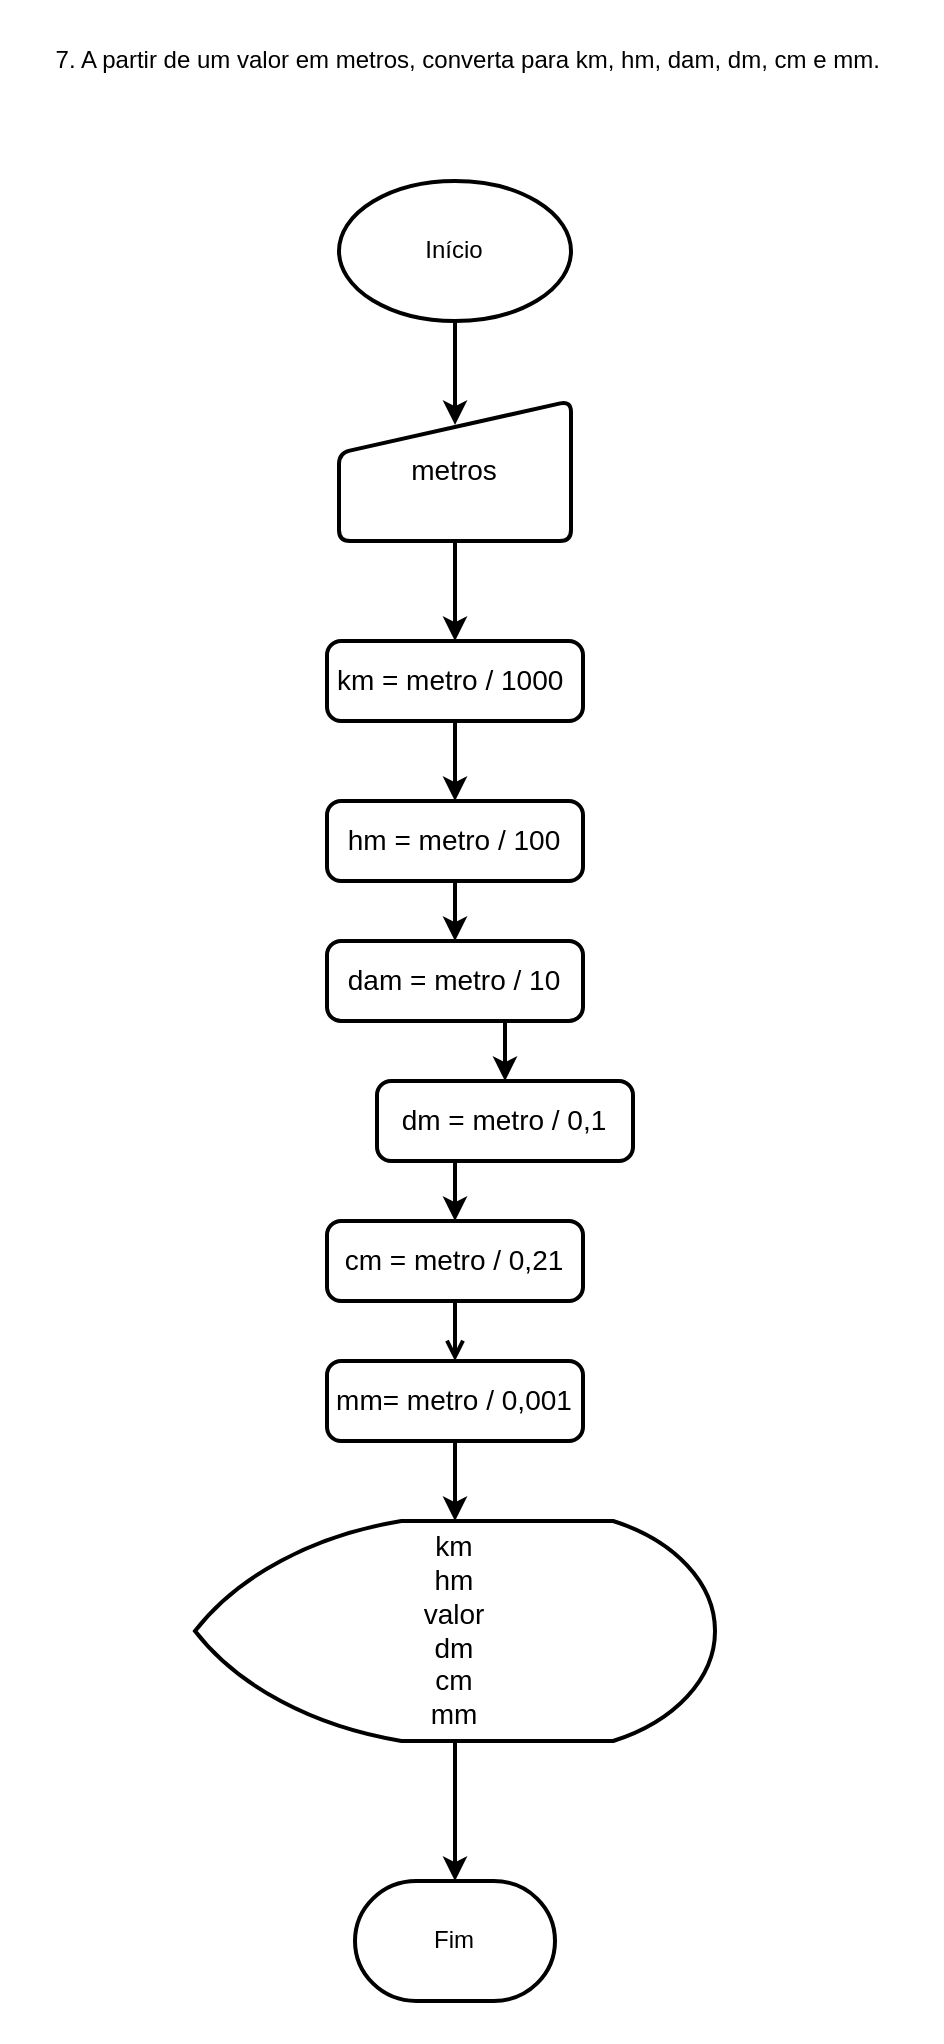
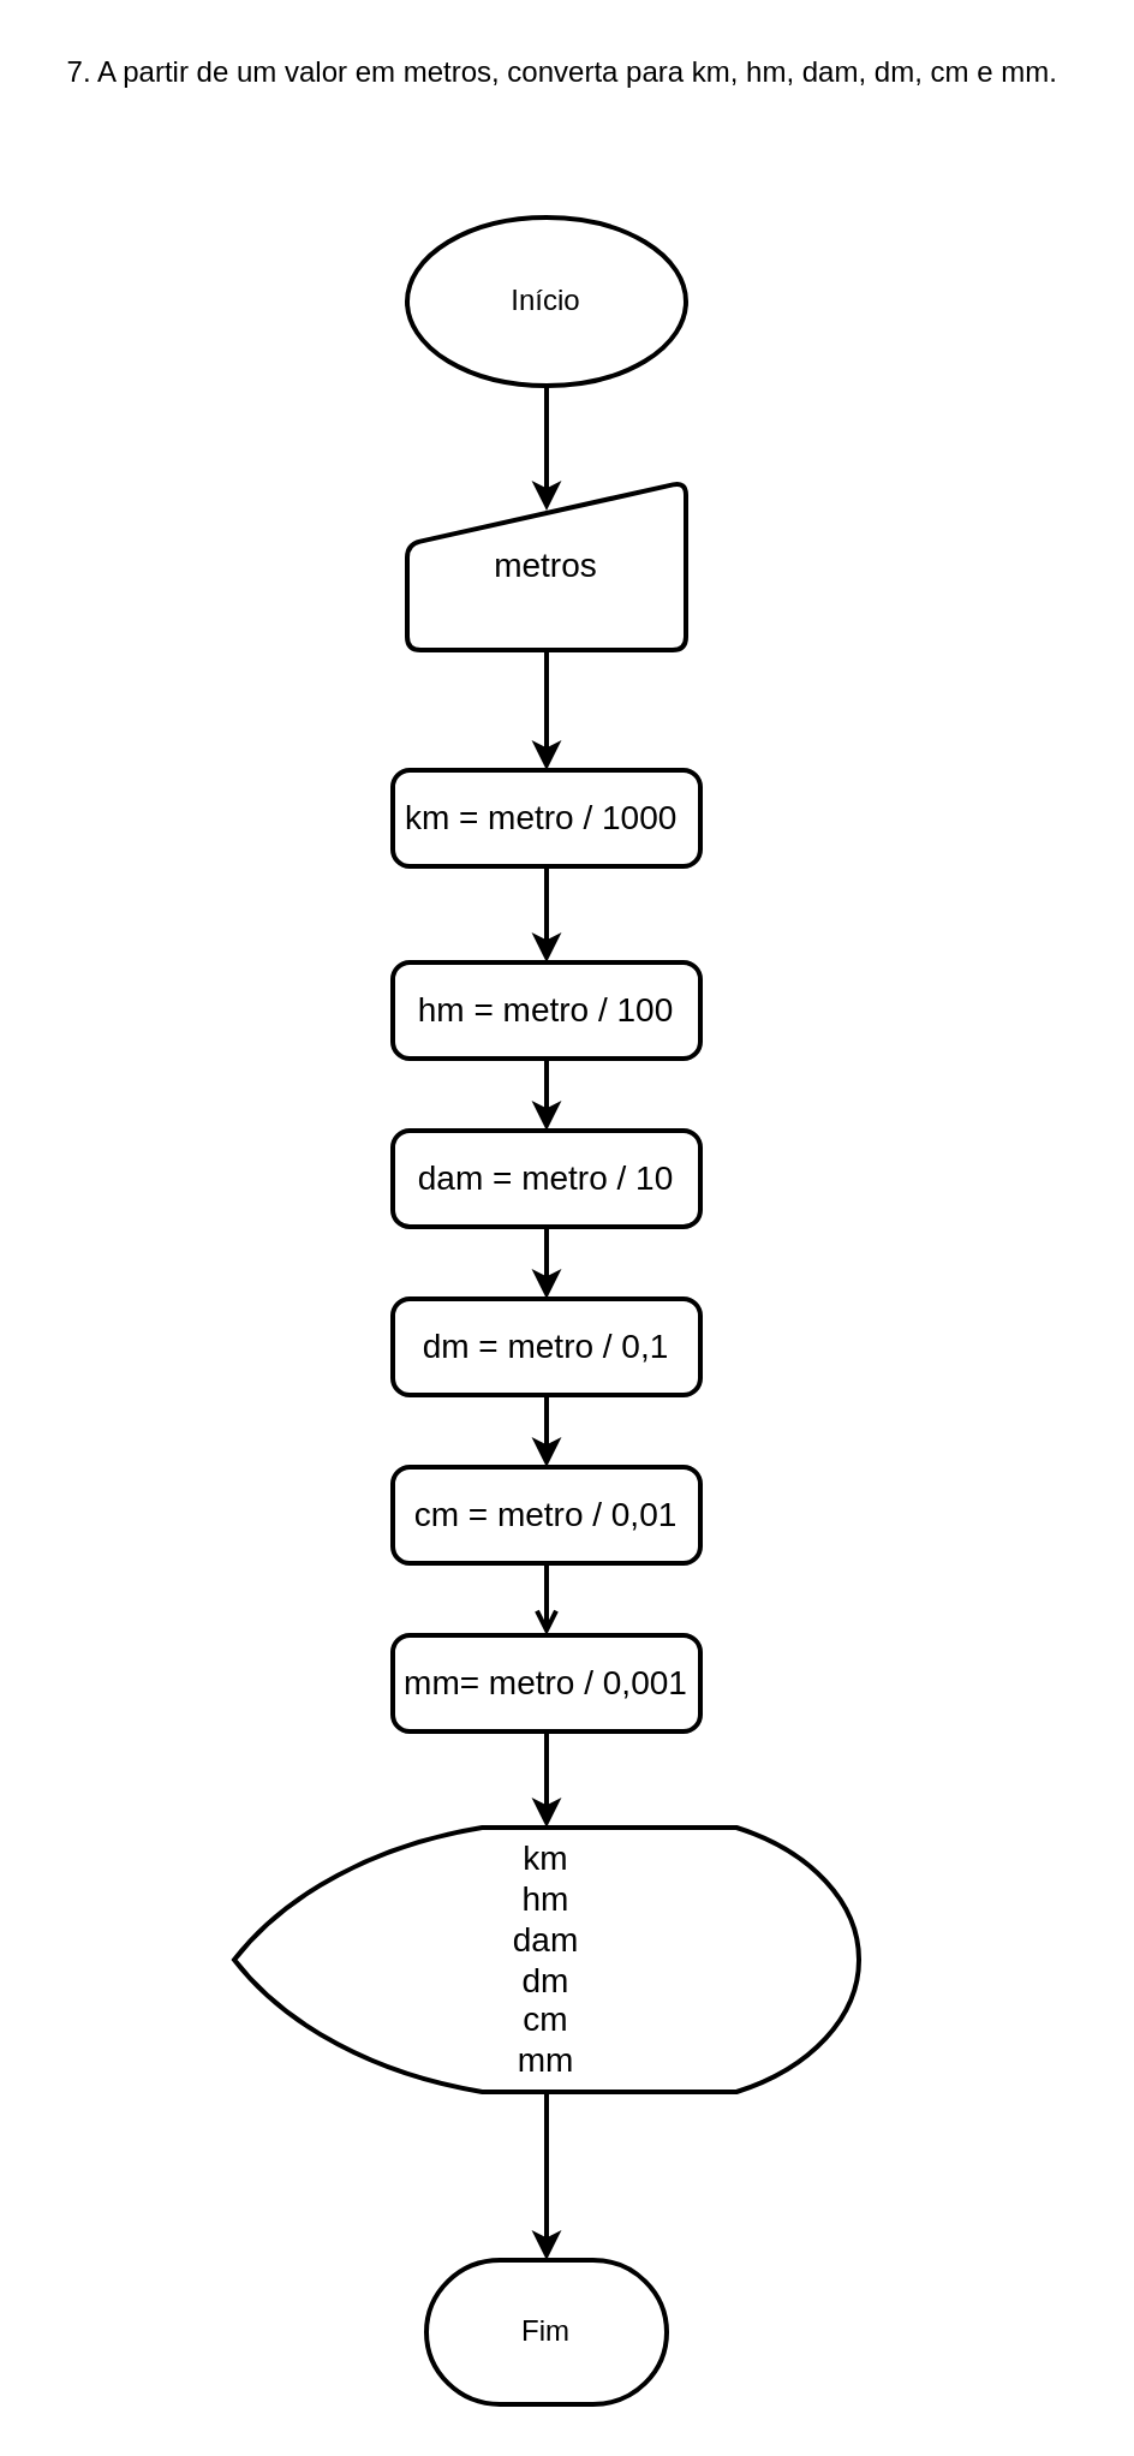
- <mxCell id="16" value="&lt;font style=&quot;font-size: 14px&quot;&gt;dm = metro / 0,1&lt;/font&gt;" style="rounded=1;whiteSpace=wrap;html=1;absoluteArcSize=1;arcSize=14;strokeWidth=2;" vertex="1" parent="1"><mxGeometry x="188" y="540" width="128" height="40" as="geometry" /></mxCell>
+ <mxCell id="16" value="&lt;font style=&quot;font-size: 14px&quot;&gt;dm = metro / 0,1&lt;/font&gt;" style="rounded=1;whiteSpace=wrap;html=1;absoluteArcSize=1;arcSize=14;strokeWidth=2;" vertex="1" parent="1"><mxGeometry x="163" y="540" width="128" height="40" as="geometry" /></mxCell>
- <mxCell id="14" value="&lt;font style=&quot;font-size: 14px&quot;&gt;cm = metro / 0,21&lt;/font&gt;" style="rounded=1;whiteSpace=wrap;html=1;absoluteArcSize=1;arcSize=14;strokeWidth=2;" vertex="1" parent="1"><mxGeometry x="163" y="610" width="128" height="40" as="geometry" /></mxCell>
+ <mxCell id="14" value="&lt;font style=&quot;font-size: 14px&quot;&gt;cm = metro / 0,01&lt;/font&gt;" style="rounded=1;whiteSpace=wrap;html=1;absoluteArcSize=1;arcSize=14;strokeWidth=2;" vertex="1" parent="1"><mxGeometry x="163" y="610" width="128" height="40" as="geometry" /></mxCell>
- <mxCell id="20" value="&lt;font style=&quot;font-size: 14px&quot;&gt;km&lt;/font&gt;&lt;br&gt;&lt;font style=&quot;font-size: 14px&quot;&gt;hm&lt;/font&gt;&lt;br&gt;&lt;font style=&quot;font-size: 14px&quot;&gt;valor&lt;br&gt;&lt;/font&gt;&lt;font style=&quot;font-size: 14px&quot;&gt;dm&lt;/font&gt;&lt;br&gt;&lt;font style=&quot;font-size: 14px&quot;&gt;cm&lt;/font&gt;&lt;br&gt;&lt;font style=&quot;font-size: 14px&quot;&gt;mm&lt;/font&gt;" style="strokeWidth=2;html=1;shape=mxgraph.flowchart.display;whiteSpace=wrap;" vertex="1" parent="1"><mxGeometry x="97" y="760" width="260" height="110" as="geometry" /></mxCell>
+ <mxCell id="20" value="&lt;font style=&quot;font-size: 14px&quot;&gt;km&lt;/font&gt;&lt;br&gt;&lt;font style=&quot;font-size: 14px&quot;&gt;hm&lt;/font&gt;&lt;br&gt;&lt;font style=&quot;font-size: 14px&quot;&gt;dam&lt;br&gt;&lt;/font&gt;&lt;font style=&quot;font-size: 14px&quot;&gt;dm&lt;/font&gt;&lt;br&gt;&lt;font style=&quot;font-size: 14px&quot;&gt;cm&lt;/font&gt;&lt;br&gt;&lt;font style=&quot;font-size: 14px&quot;&gt;mm&lt;/font&gt;" style="strokeWidth=2;html=1;shape=mxgraph.flowchart.display;whiteSpace=wrap;" vertex="1" parent="1"><mxGeometry x="97" y="760" width="260" height="110" as="geometry" /></mxCell>
